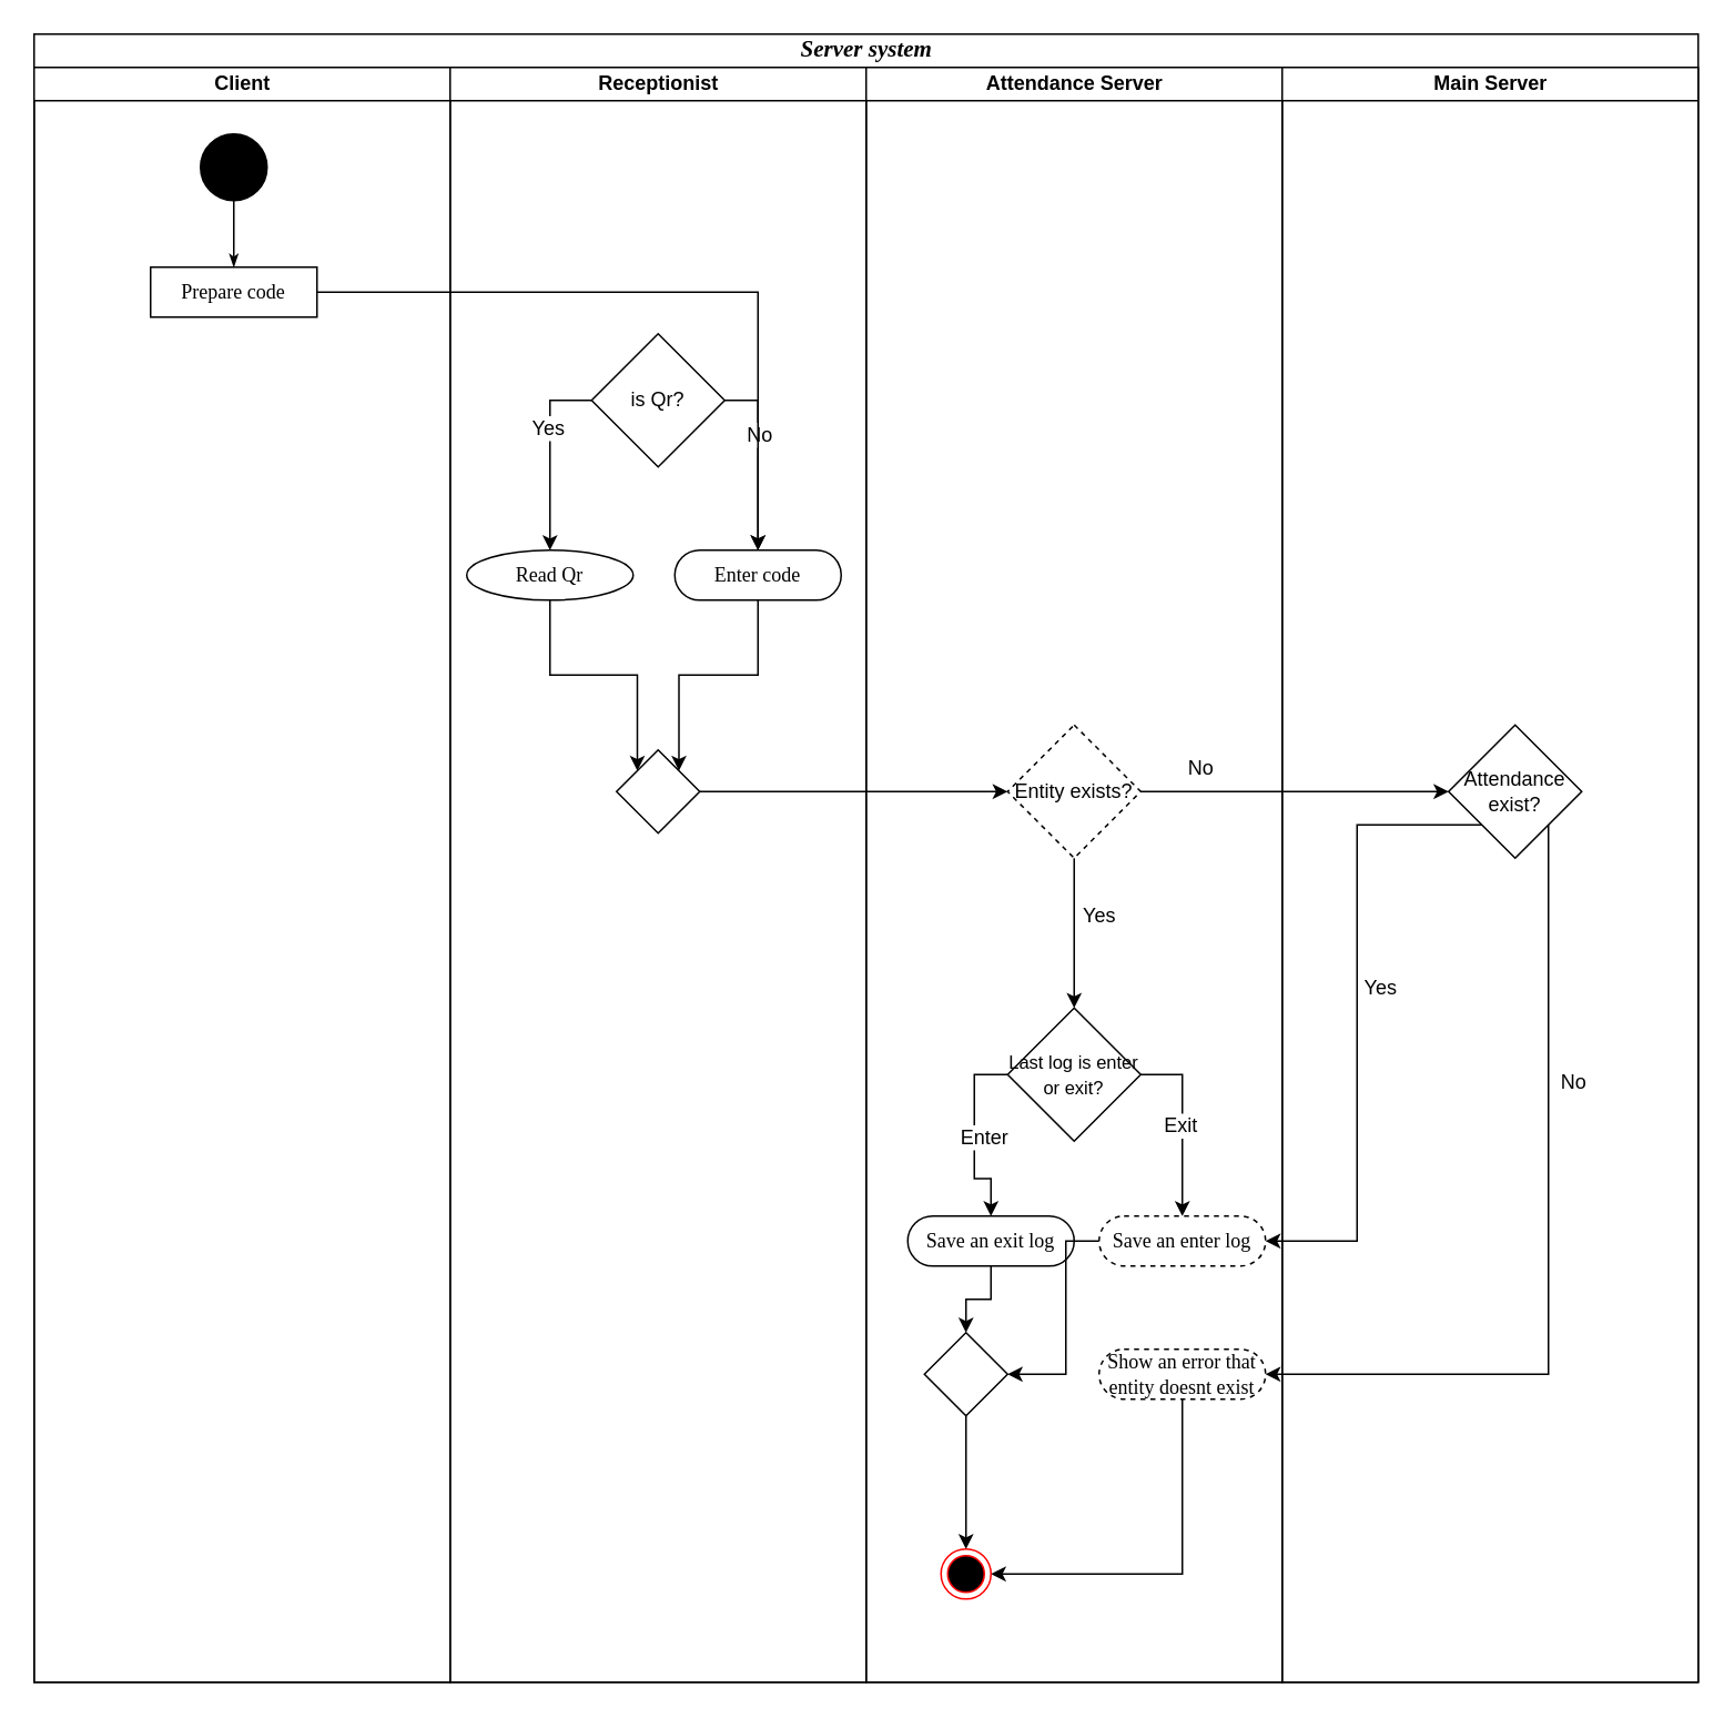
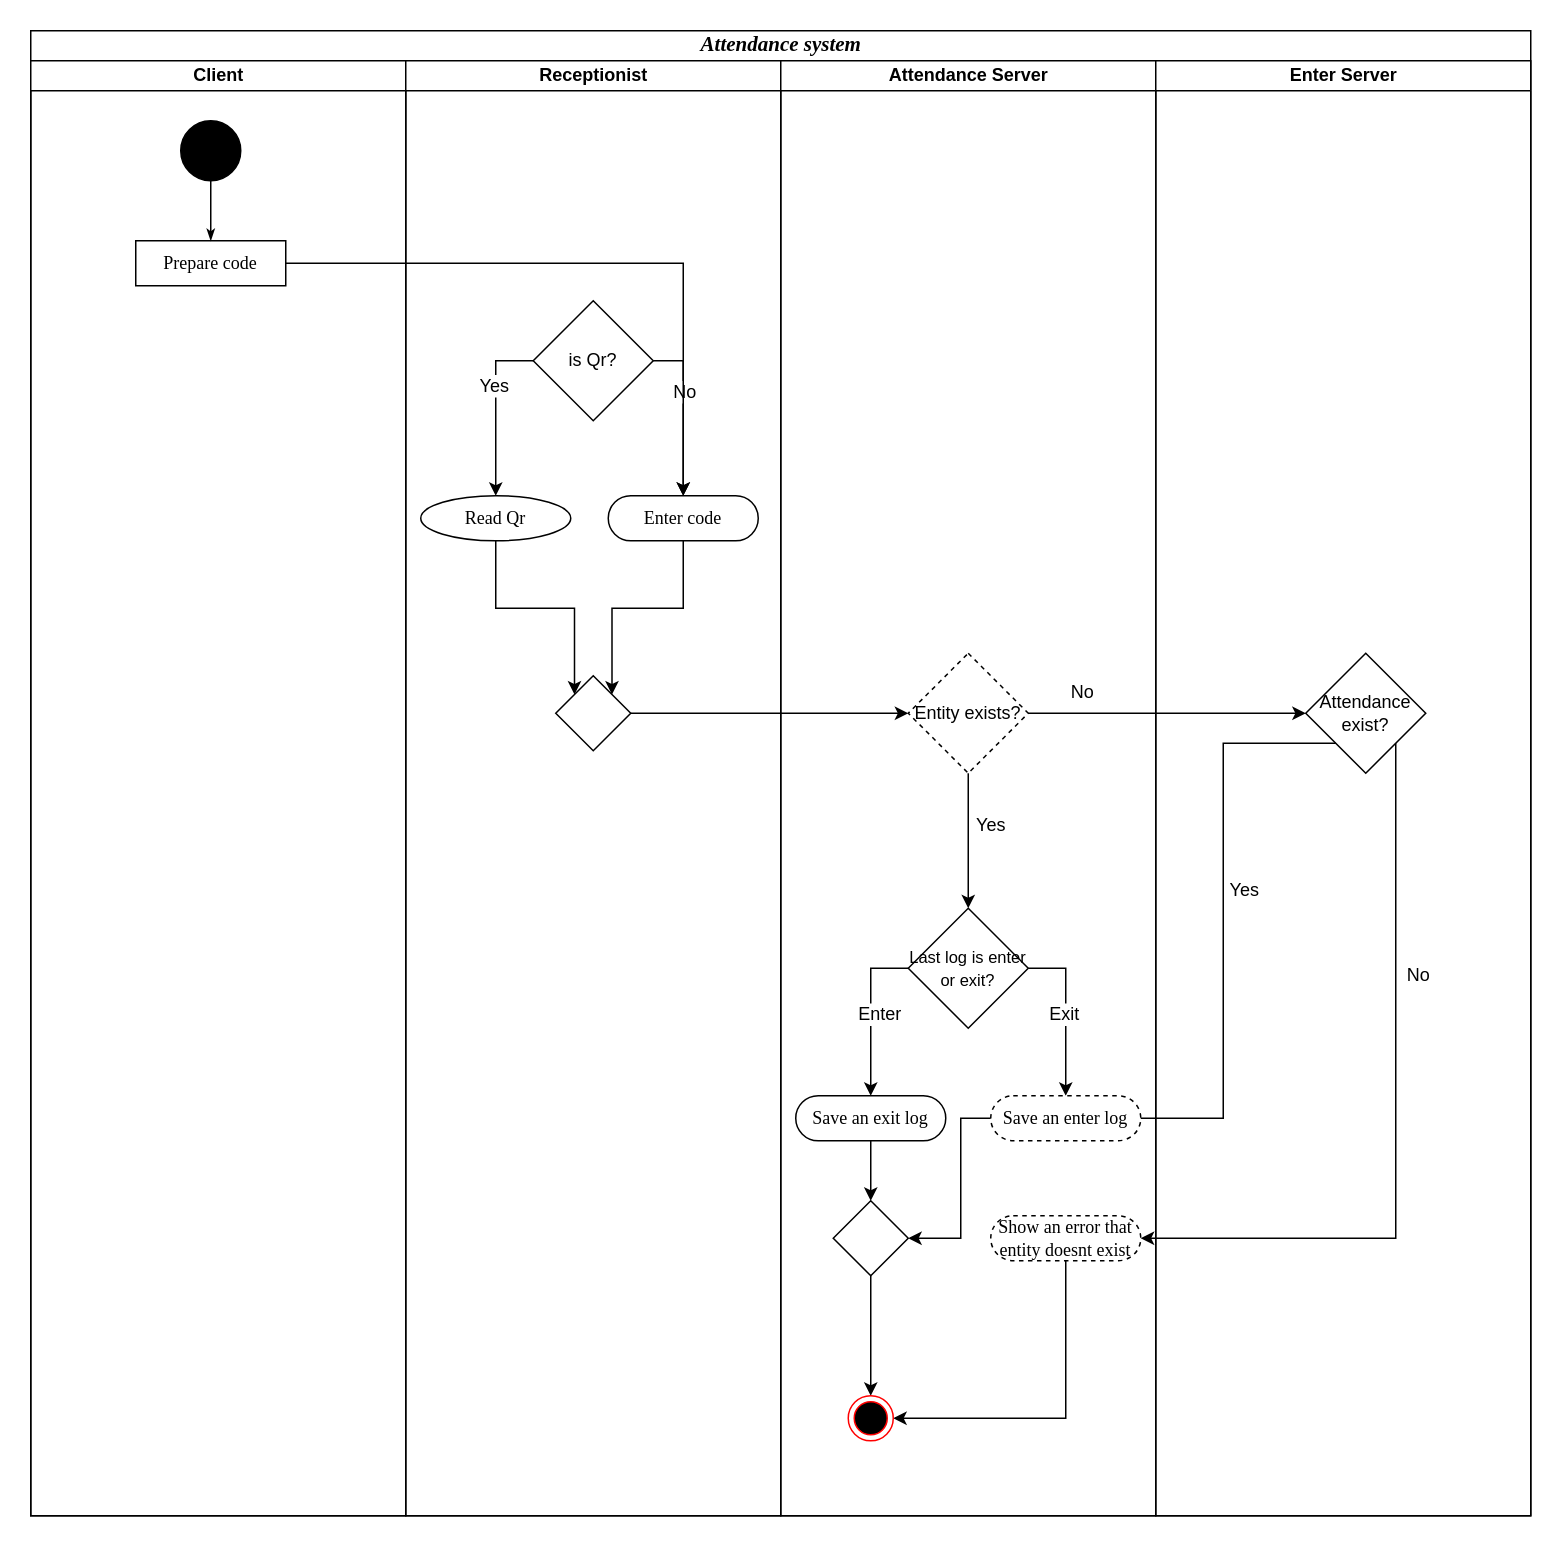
- <mxCell id="2" value="Server system" style="swimlane;html=1;childLayout=stackLayout;startSize=20;rounded=0;shadow=0;comic=0;labelBackgroundColor=none;strokeWidth=1;fontFamily=Verdana;fontSize=14;align=center;fontStyle=3" parent="1" vertex="1"><mxGeometry x="20" y="20" width="1000" height="990" as="geometry" /></mxCell>
+ <mxCell id="2" value="Attendance system" style="swimlane;html=1;childLayout=stackLayout;startSize=20;rounded=0;shadow=0;comic=0;labelBackgroundColor=none;strokeWidth=1;fontFamily=Verdana;fontSize=14;align=center;fontStyle=3" parent="1" vertex="1"><mxGeometry x="20" y="20" width="1000" height="990" as="geometry" /></mxCell>
- <mxCell id="36" value="Main Server" style="swimlane;html=1;startSize=20;fontStyle=1" vertex="1" parent="2"><mxGeometry x="750" y="20" width="250" height="970" as="geometry" /></mxCell>
+ <mxCell id="36" value="Enter Server" style="swimlane;html=1;startSize=20;fontStyle=1" vertex="1" parent="2"><mxGeometry x="750" y="20" width="250" height="970" as="geometry" /></mxCell>
- <mxCell id="27" value="&lt;span style=&quot;white-space: normal&quot;&gt;Save an exit log&lt;/span&gt;" style="rounded=1;whiteSpace=wrap;html=1;shadow=0;comic=0;labelBackgroundColor=none;strokeWidth=1;fontFamily=Verdana;fontSize=12;align=center;arcSize=50;" vertex="1" parent="18"><mxGeometry x="25" y="690" width="100" height="30" as="geometry" /></mxCell>
+ <mxCell id="27" value="&lt;span style=&quot;white-space: normal&quot;&gt;Save an exit log&lt;/span&gt;" style="rounded=1;whiteSpace=wrap;html=1;shadow=0;comic=0;labelBackgroundColor=none;strokeWidth=1;fontFamily=Verdana;fontSize=12;align=center;arcSize=50;" vertex="1" parent="18"><mxGeometry x="10" y="690" width="100" height="30" as="geometry" /></mxCell>
- <mxCell id="41" style="edgeStyle=orthogonalEdgeStyle;rounded=0;orthogonalLoop=1;jettySize=auto;html=1;entryX=1;entryY=0.5;entryDx=0;entryDy=0;exitX=0;exitY=1;exitDx=0;exitDy=0;" edge="1" parent="2" source="37" target="29"><mxGeometry relative="1" as="geometry" /></mxCell>
+ <mxCell id="41" style="edgeStyle=orthogonalEdgeStyle;rounded=0;orthogonalLoop=1;jettySize=auto;html=1;entryX=1;entryY=0.5;entryDx=0;entryDy=0;exitX=0;exitY=1;exitDx=0;exitDy=0;endArrow=none;" edge="1" parent="2" source="37" target="29"><mxGeometry relative="1" as="geometry" /></mxCell>
